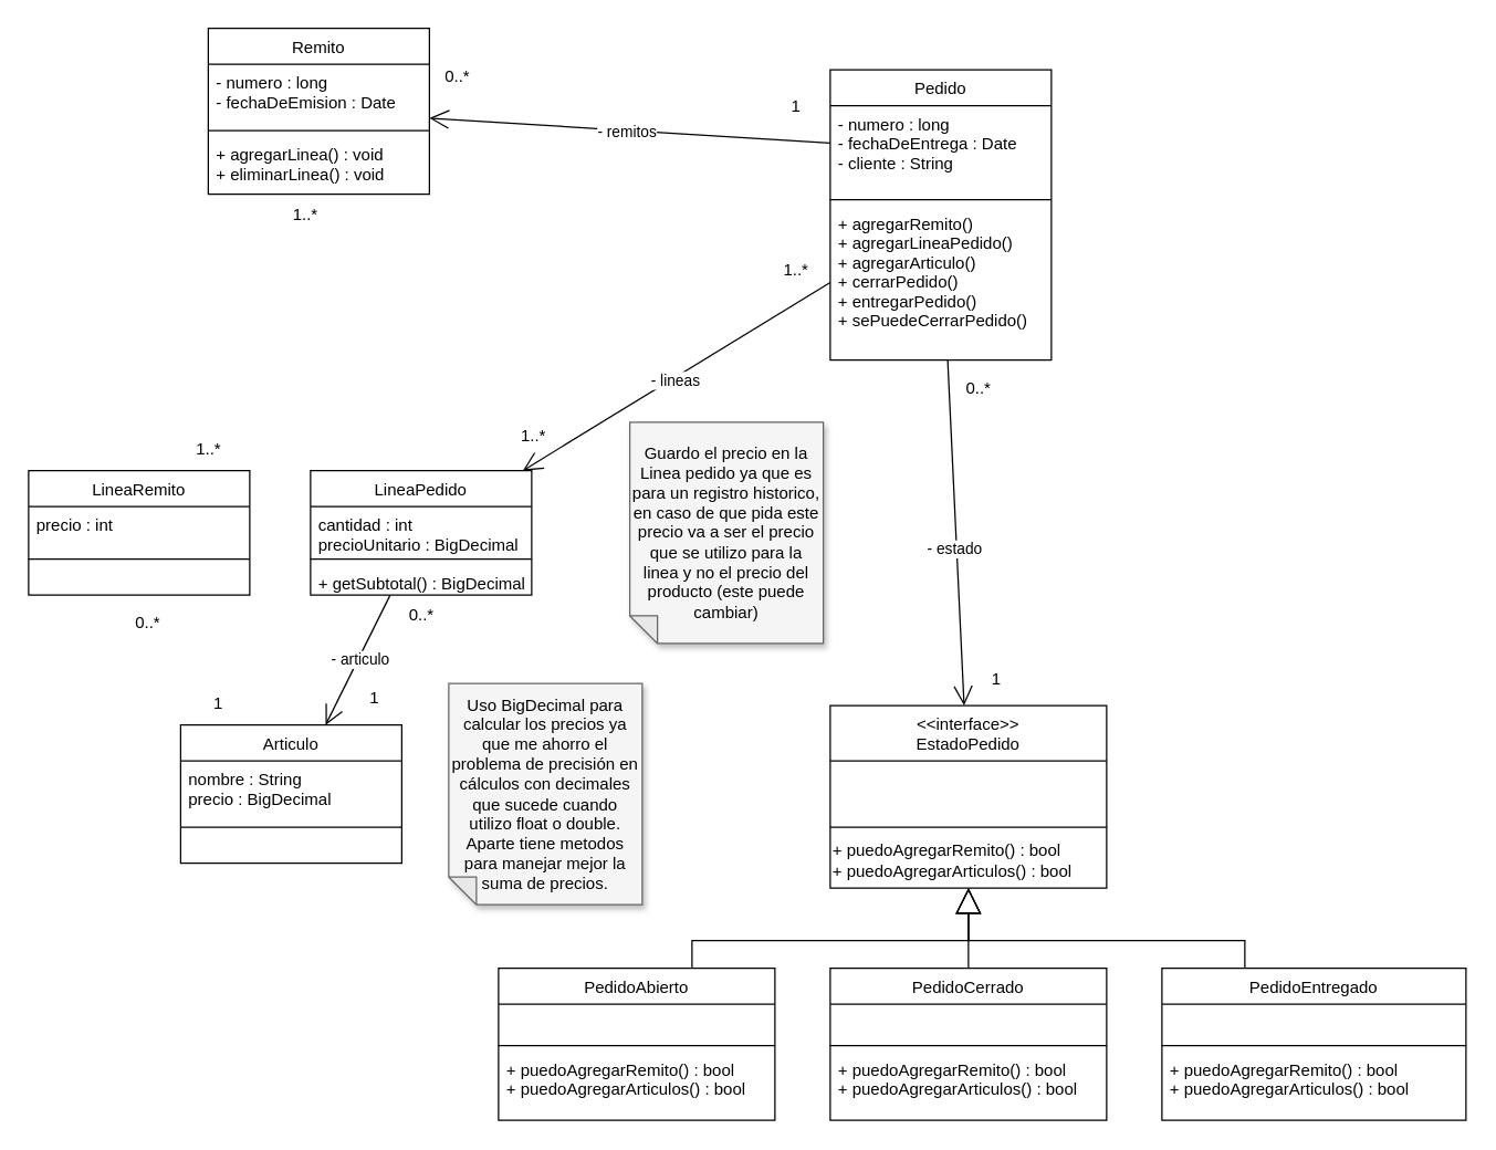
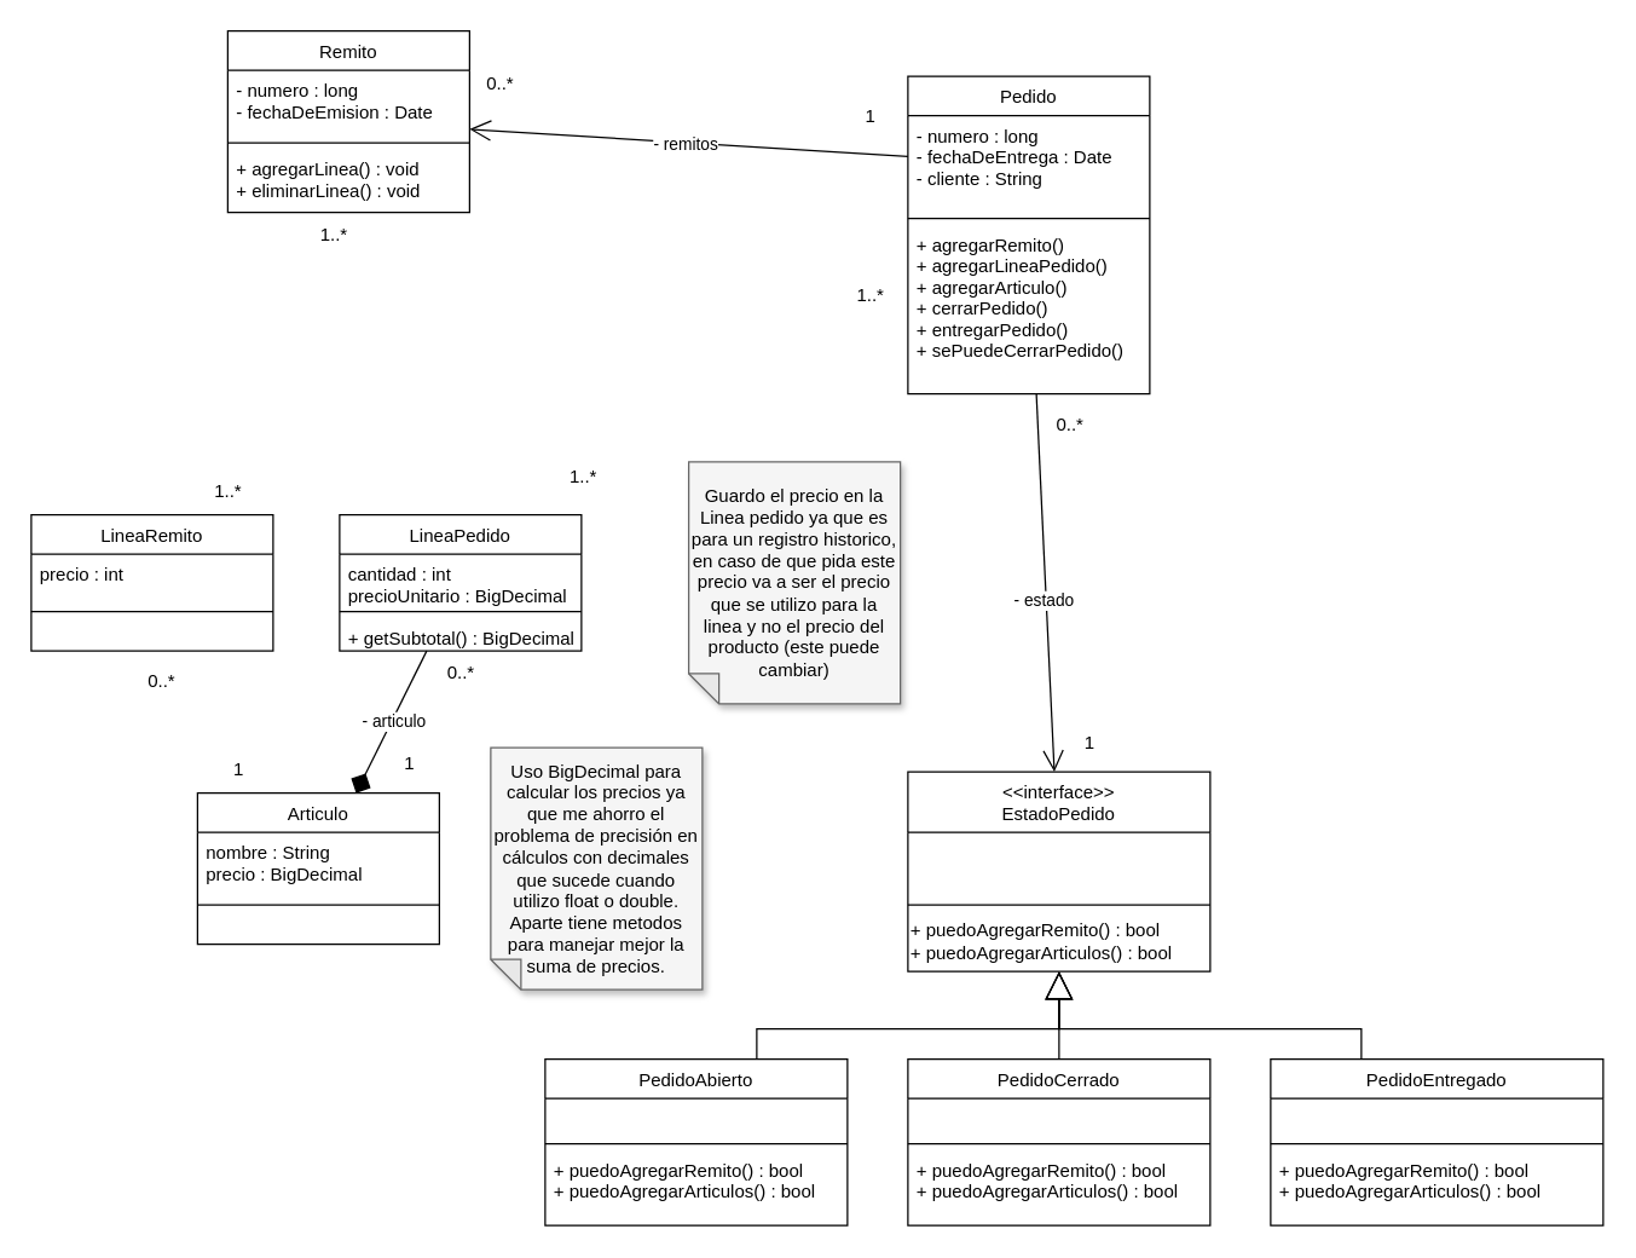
- <mxCell id="37" value="" style="endArrow=open;endFill=1;endSize=12;html=1;rounded=0;" parent="1" source="2" target="43" edge="1"><mxGeometry width="160" relative="1" as="geometry"><mxPoint x="360" y="230" as="sourcePoint" /><mxPoint x="350" y="110" as="targetPoint" /></mxGeometry></mxCell>
- <mxCell id="38" value="- lineas" style="edgeLabel;html=1;align=center;verticalAlign=middle;resizable=0;points=[];" parent="37" vertex="1" connectable="0"><mxGeometry x="0.022" y="1" relative="1" as="geometry"><mxPoint as="offset" /></mxGeometry></mxCell>
- <mxCell id="30" value="" style="endArrow=open;endFill=1;endSize=12;html=1;rounded=0;" parent="1" source="43" target="6" edge="1"><mxGeometry width="160" relative="1" as="geometry"><mxPoint x="450" y="430" as="sourcePoint" /><mxPoint x="340" y="474" as="targetPoint" /></mxGeometry></mxCell>
+ <mxCell id="30" value="" style="endArrow=diamond;endFill=1;endSize=12;html=1;rounded=0;" parent="1" source="43" target="6" edge="1"><mxGeometry width="160" relative="1" as="geometry"><mxPoint x="450" y="430" as="sourcePoint" /><mxPoint x="340" y="474" as="targetPoint" /></mxGeometry></mxCell>
